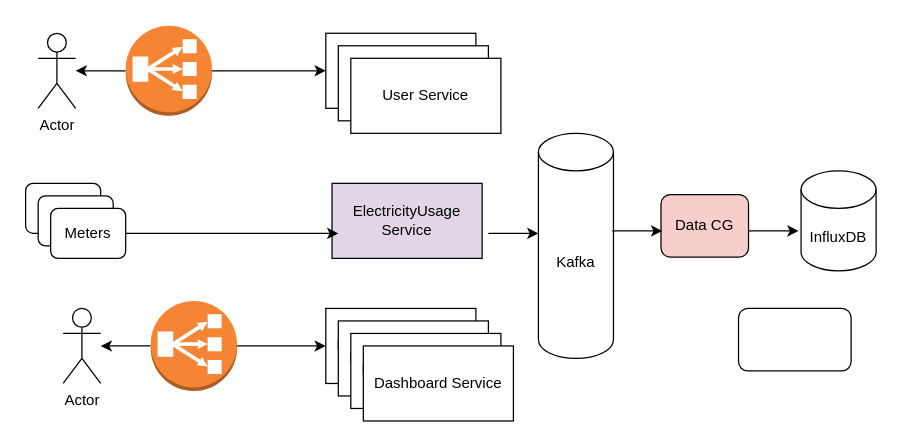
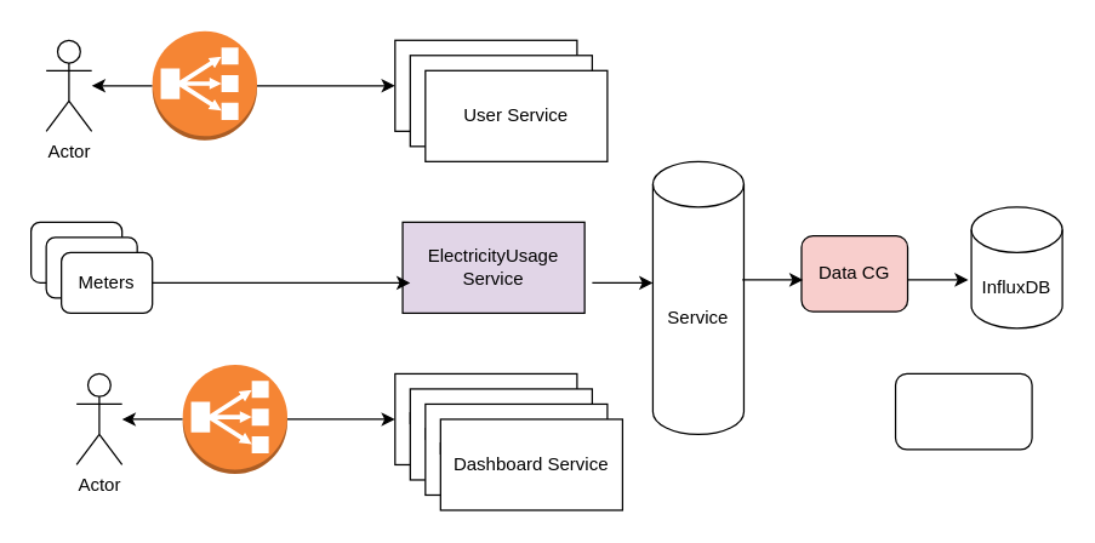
- <mxCell id="22" value="Kafka" style="shape=cylinder3;whiteSpace=wrap;html=1;boundedLbl=1;backgroundOutline=1;size=15;" vertex="1" parent="1"><mxGeometry x="430" y="106" width="60" height="180" as="geometry" /></mxCell>
+ <mxCell id="22" value="Service" style="shape=cylinder3;whiteSpace=wrap;html=1;boundedLbl=1;backgroundOutline=1;size=15;" vertex="1" parent="1"><mxGeometry x="430" y="106" width="60" height="180" as="geometry" /></mxCell>
